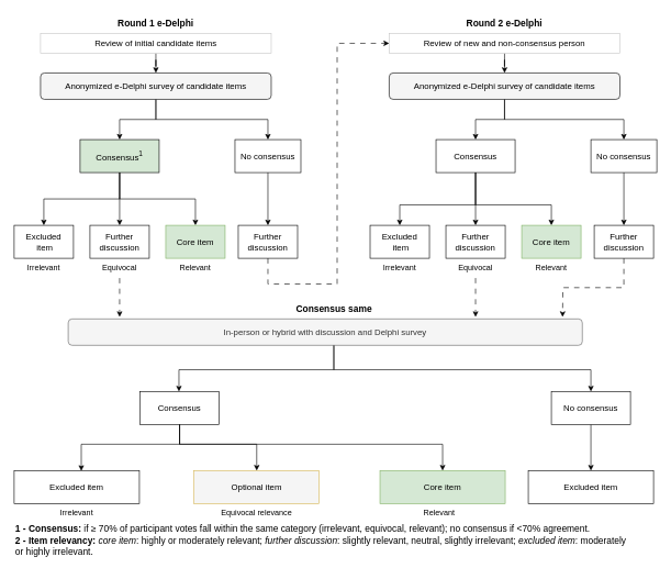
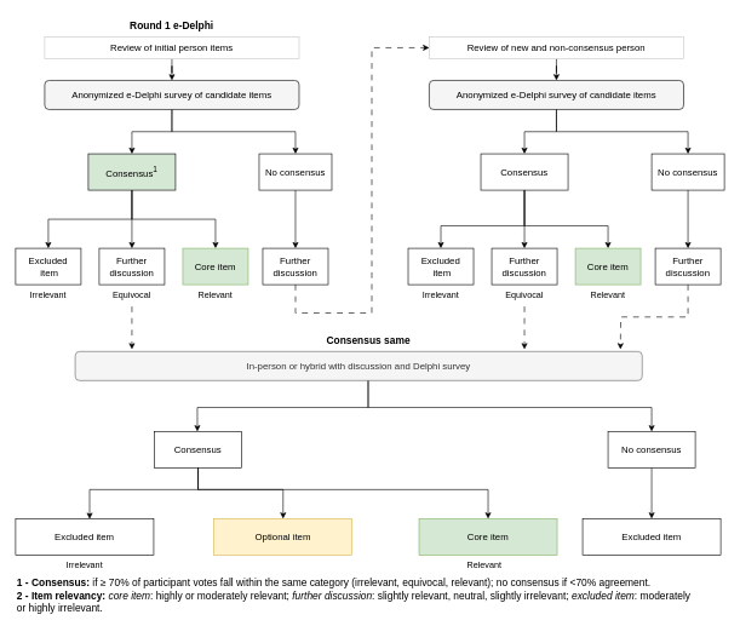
- <mxCell id="57" value="Round 2 e-Delphi" style="text;html=1;strokeColor=none;fillColor=none;align=center;verticalAlign=middle;whiteSpace=wrap;rounded=0;fontSize=14;fontStyle=1" parent="1" vertex="1"><mxGeometry x="705" y="20" width="120" height="30" as="geometry" /></mxCell>
- <mxCell id="3" value="Review of initial candidate items" style="rounded=0;whiteSpace=wrap;html=1;fontSize=13;strokeColor=#C7C7C7;" parent="1" vertex="1"><mxGeometry x="61" y="50" width="350" height="30" as="geometry" /></mxCell>
+ <mxCell id="3" value="Review of initial person items" style="rounded=0;whiteSpace=wrap;html=1;fontSize=13;strokeColor=#C7C7C7;" parent="1" vertex="1"><mxGeometry x="61" y="50" width="350" height="30" as="geometry" /></mxCell>
- <mxCell id="46" value="Optional item" style="rounded=0;whiteSpace=wrap;html=1;fontSize=13;fillColor=#f5f5f5;strokeColor=#d6b656;" parent="1" vertex="1"><mxGeometry x="293.5" y="713" width="190" height="50" as="geometry" /></mxCell>
+ <mxCell id="46" value="Optional item" style="rounded=0;whiteSpace=wrap;html=1;fontSize=13;fillColor=#fff2cc;strokeColor=#d6b656;" parent="1" vertex="1"><mxGeometry x="293.5" y="713" width="190" height="50" as="geometry" /></mxCell>
- <mxCell id="60" value="&lt;font style=&quot;font-size: 12px;&quot;&gt;Equivocal relevance&lt;/font&gt;" style="text;html=1;strokeColor=none;fillColor=none;align=center;verticalAlign=middle;whiteSpace=wrap;rounded=0;fontSize=12;" parent="1" vertex="1"><mxGeometry x="293.5" y="763" width="190" height="30" as="geometry" /></mxCell>
